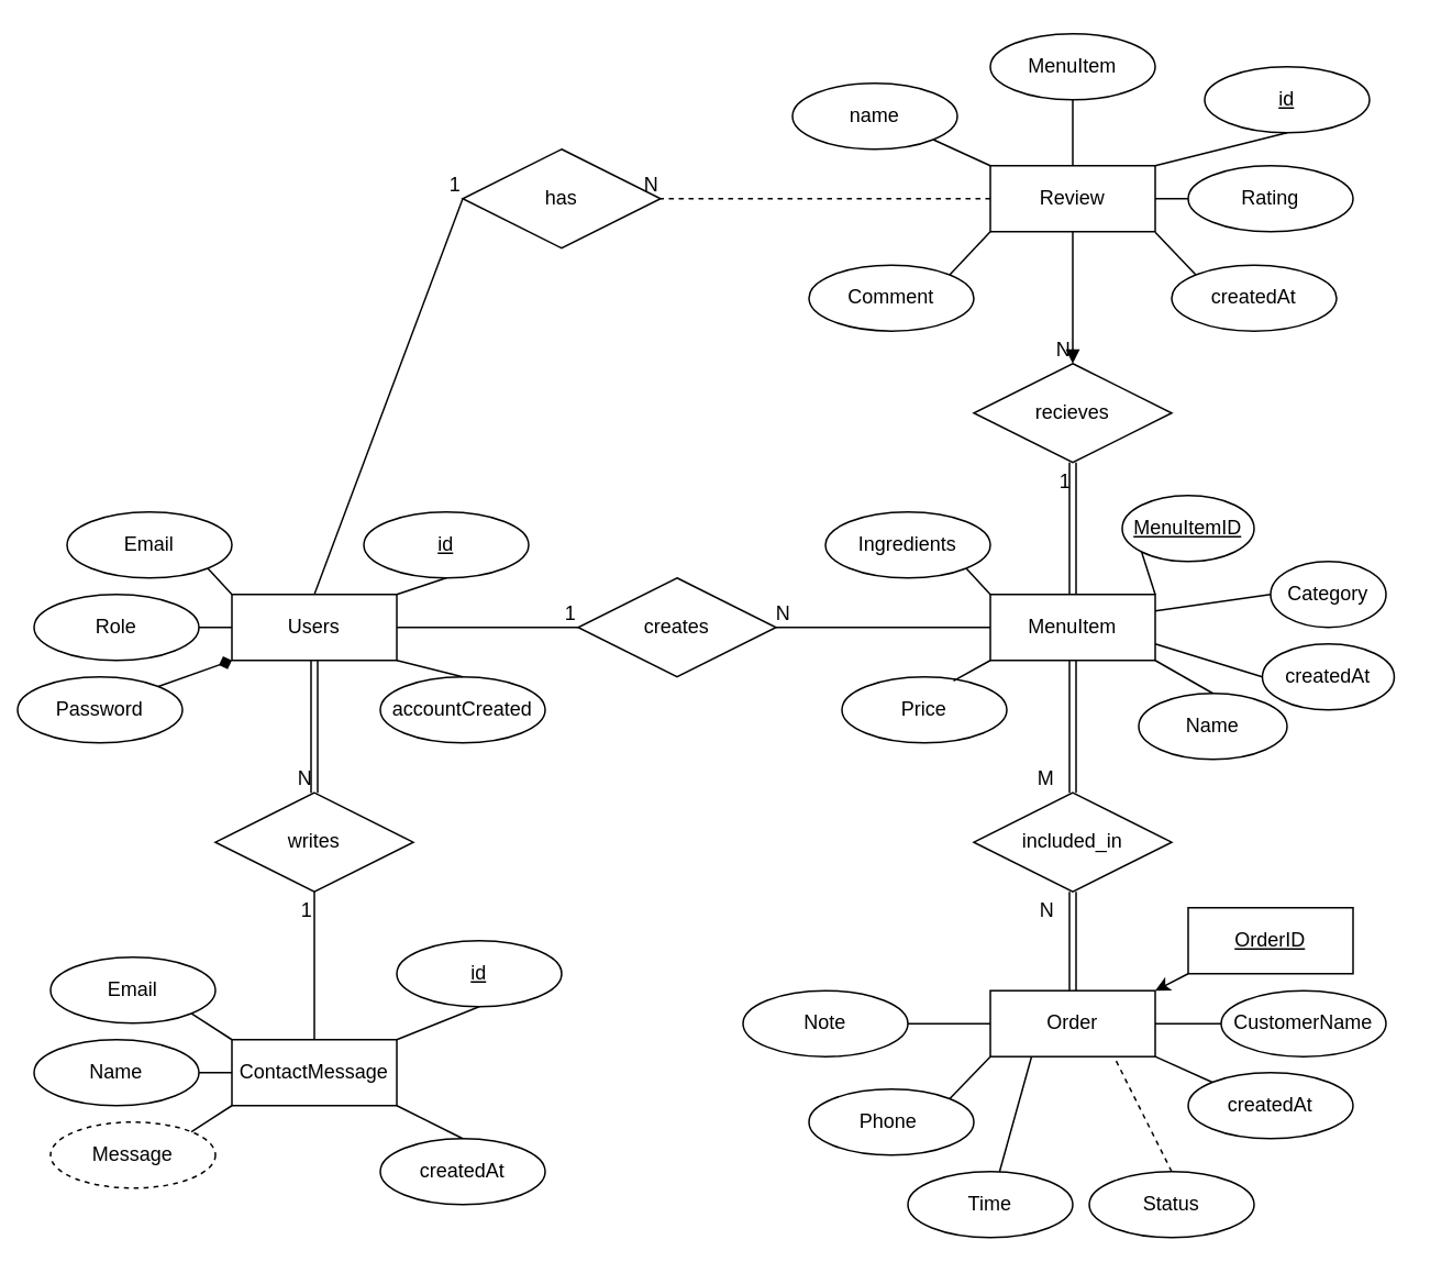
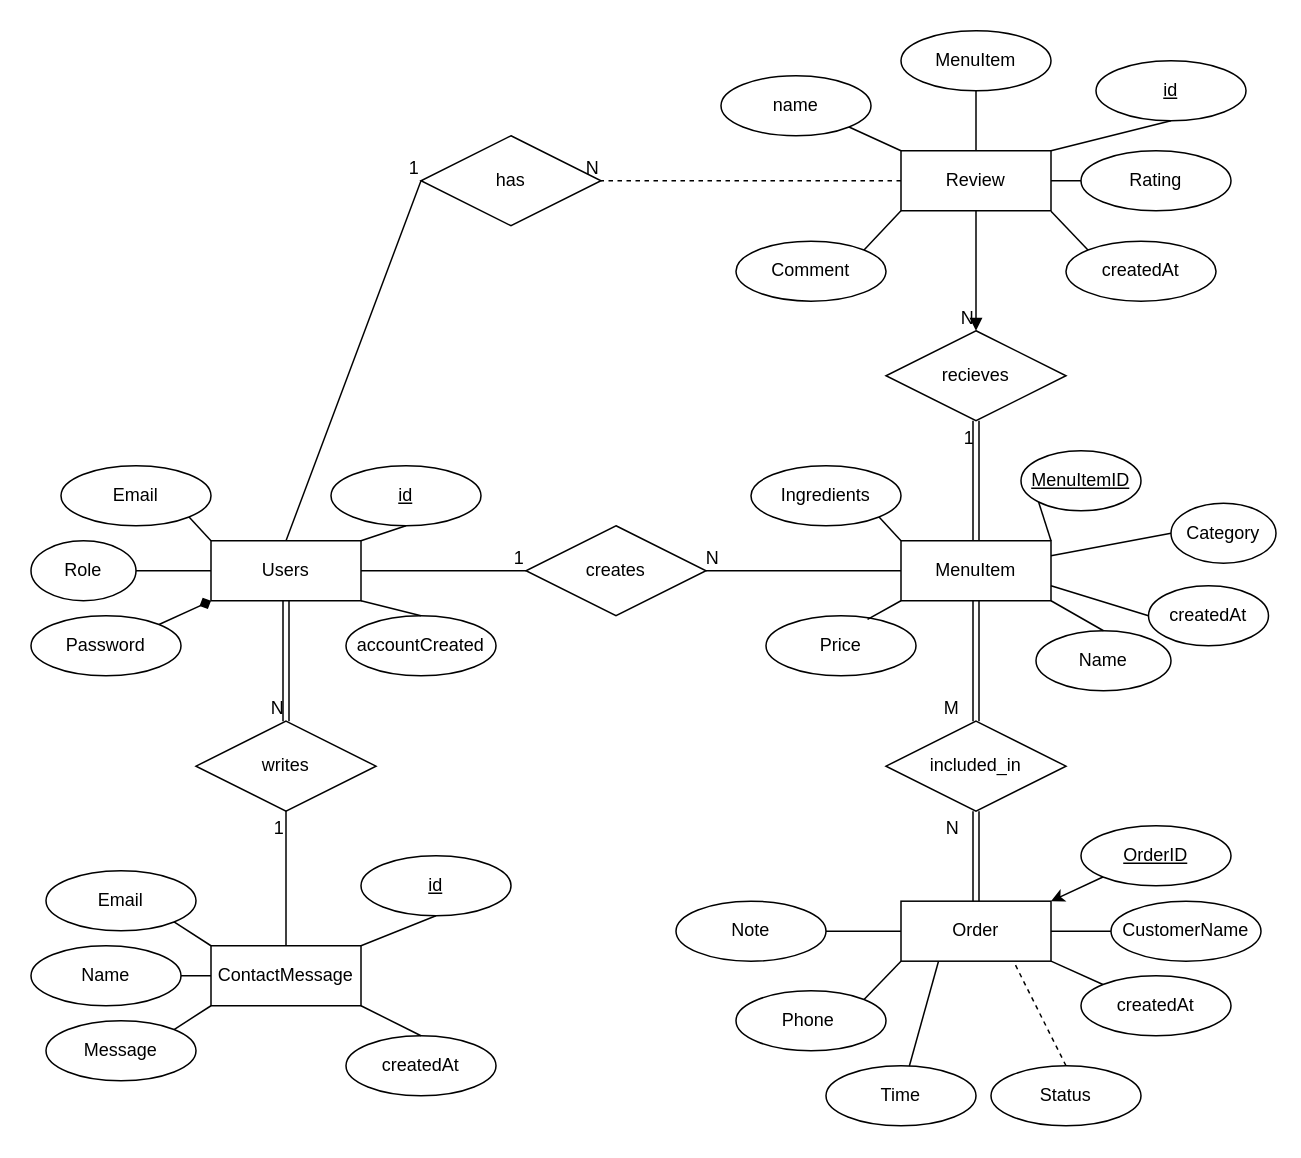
- <mxCell id="38" value="Category" style="ellipse;whiteSpace=wrap;html=1;align=center;" parent="1" vertex="1"><mxGeometry x="770" y="340" width="70" height="40" as="geometry" /></mxCell>
+ <mxCell id="38" value="Category" style="ellipse;whiteSpace=wrap;html=1;align=center;" parent="1" vertex="1"><mxGeometry x="780" y="335" width="70" height="40" as="geometry" /></mxCell>
- <mxCell id="33" value="Role" style="ellipse;whiteSpace=wrap;html=1;align=center;" parent="1" vertex="1"><mxGeometry x="20" y="360" width="100" height="40" as="geometry" /></mxCell>
+ <mxCell id="33" value="Role" style="ellipse;whiteSpace=wrap;html=1;align=center;" parent="1" vertex="1"><mxGeometry x="20" y="360" width="70" height="40" as="geometry" /></mxCell>
- <mxCell id="6" value="Password" style="ellipse;whiteSpace=wrap;html=1;align=center;" parent="1" vertex="1"><mxGeometry x="10" y="410" width="100" height="40" as="geometry" /></mxCell>
+ <mxCell id="6" value="Password" style="ellipse;whiteSpace=wrap;html=1;align=center;" parent="1" vertex="1"><mxGeometry x="20" y="410" width="100" height="40" as="geometry" /></mxCell>
- <mxCell id="19" value="OrderID" style="whiteSpace=wrap;html=1;align=center;fontStyle=4;rounded=0;" parent="1" vertex="1"><mxGeometry x="720" y="550" width="100" height="40" as="geometry" /></mxCell>
+ <mxCell id="19" value="OrderID" style="ellipse;whiteSpace=wrap;html=1;align=center;fontStyle=4;" parent="1" vertex="1"><mxGeometry x="720" y="550" width="100" height="40" as="geometry" /></mxCell>
- <mxCell id="62" value="Message" style="ellipse;whiteSpace=wrap;html=1;align=center;dashed=1;" parent="1" vertex="1"><mxGeometry x="30" y="680" width="100" height="40" as="geometry" /></mxCell>
+ <mxCell id="62" value="Message" style="ellipse;whiteSpace=wrap;html=1;align=center;" parent="1" vertex="1"><mxGeometry x="30" y="680" width="100" height="40" as="geometry" /></mxCell>
